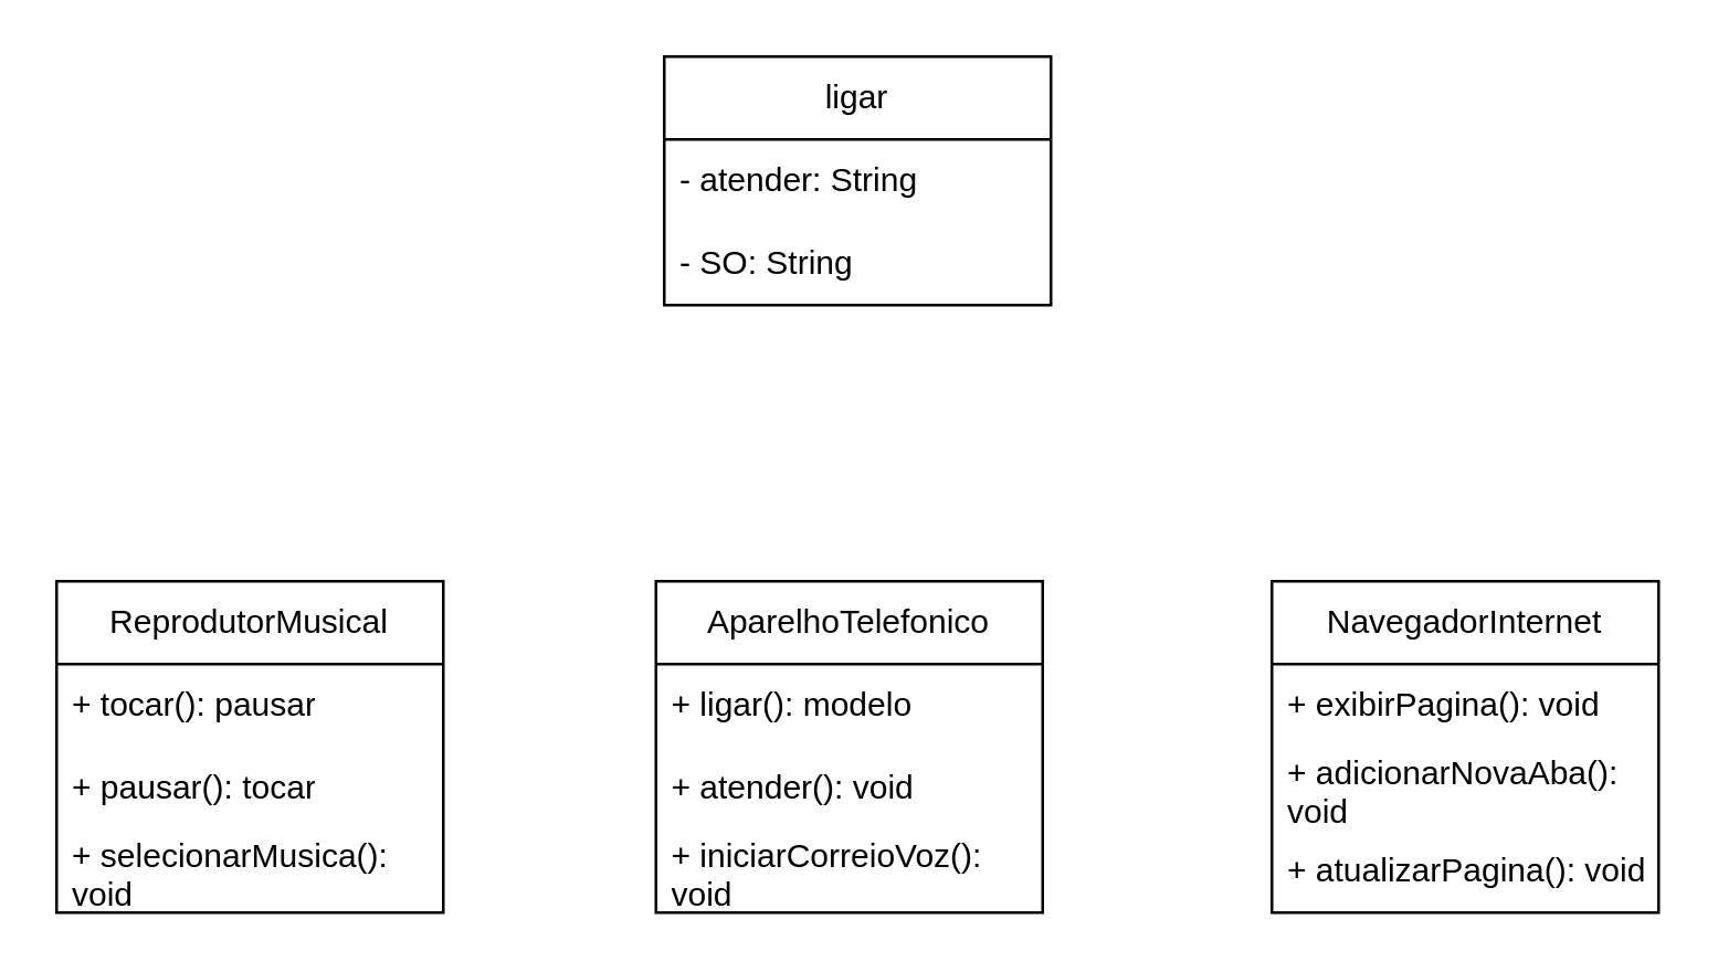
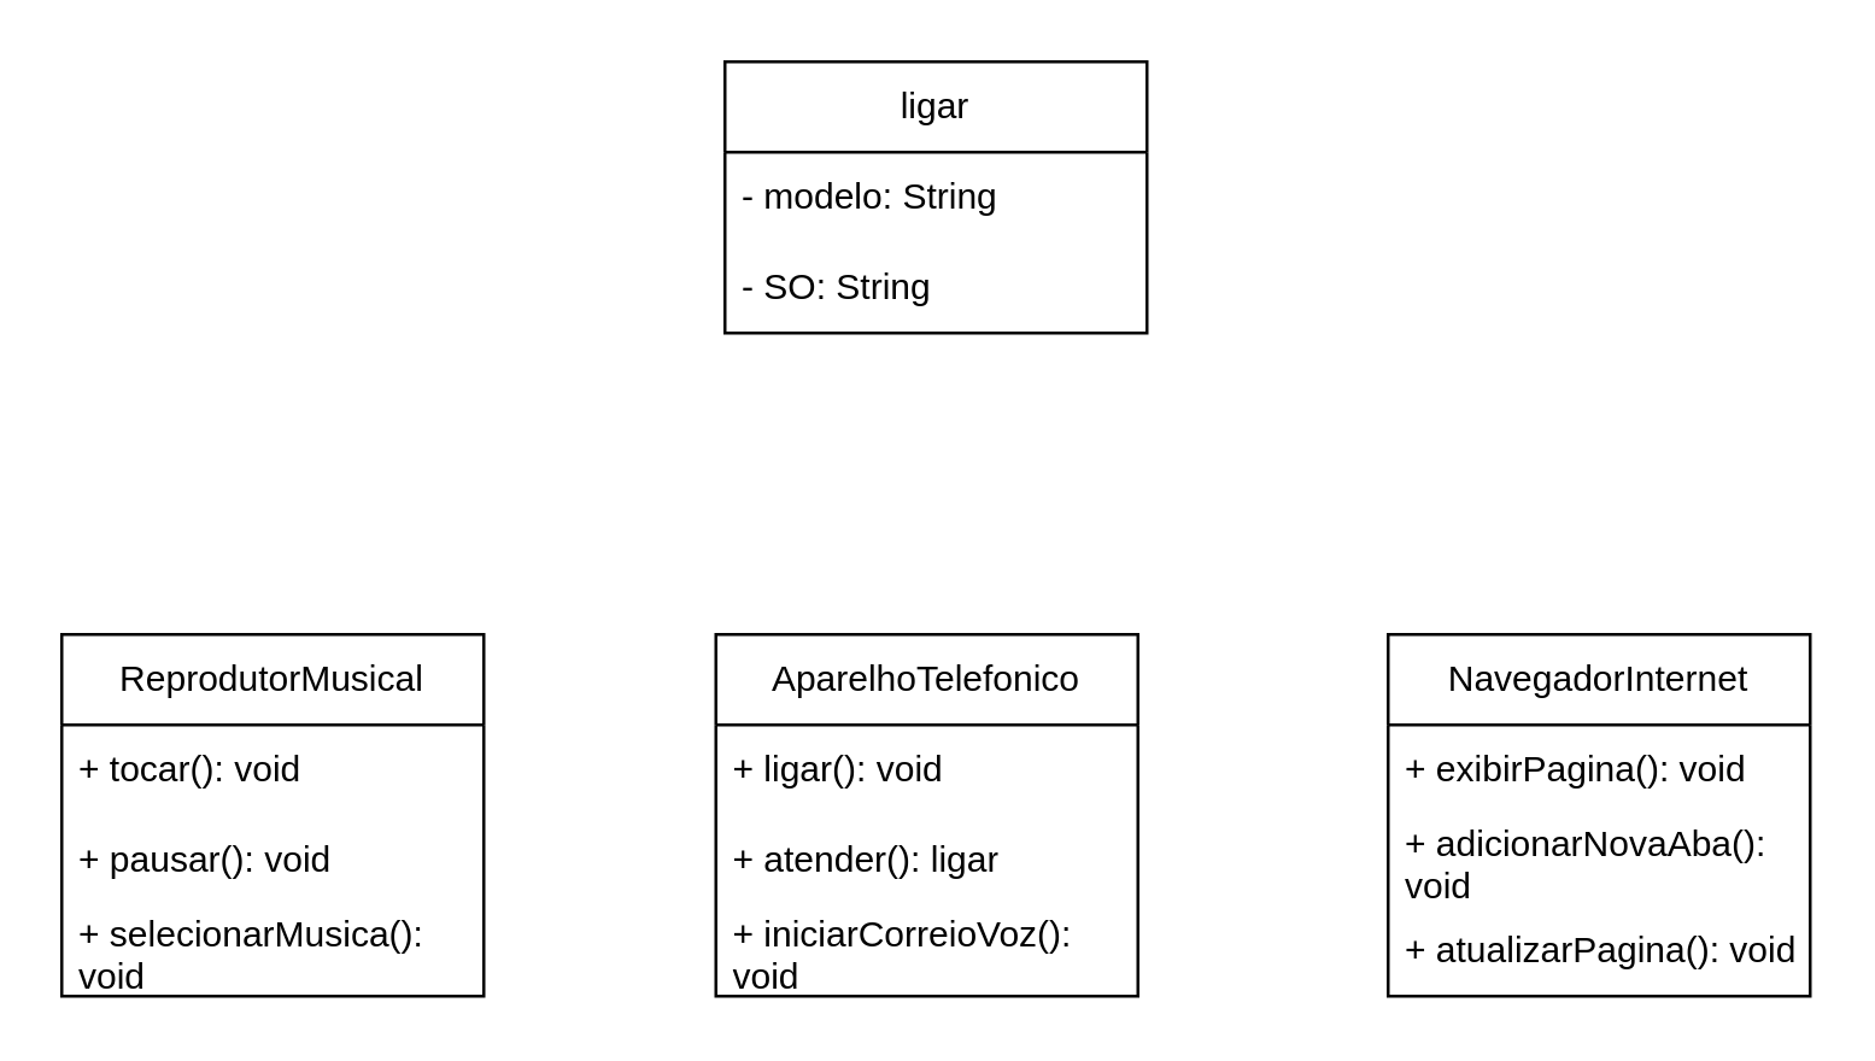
- <mxCell id="3" value="- atender: String " style="text;strokeColor=none;fillColor=none;align=left;verticalAlign=middle;spacingLeft=4;spacingRight=4;overflow=hidden;points=[[0,0.5],[1,0.5]];portConstraint=eastwest;rotatable=0;whiteSpace=wrap;html=1;" vertex="1" parent="2"><mxGeometry y="30" width="140" height="30" as="geometry" /></mxCell>
+ <mxCell id="3" value="- modelo: String " style="text;strokeColor=none;fillColor=none;align=left;verticalAlign=middle;spacingLeft=4;spacingRight=4;overflow=hidden;points=[[0,0.5],[1,0.5]];portConstraint=eastwest;rotatable=0;whiteSpace=wrap;html=1;" vertex="1" parent="2"><mxGeometry y="30" width="140" height="30" as="geometry" /></mxCell>
- <mxCell id="6" value="+ tocar(): pausar" style="text;strokeColor=none;fillColor=none;align=left;verticalAlign=middle;spacingLeft=4;spacingRight=4;overflow=hidden;points=[[0,0.5],[1,0.5]];portConstraint=eastwest;rotatable=0;whiteSpace=wrap;html=1;" vertex="1" parent="5"><mxGeometry y="30" width="140" height="30" as="geometry" /></mxCell>
+ <mxCell id="6" value="+ tocar(): void" style="text;strokeColor=none;fillColor=none;align=left;verticalAlign=middle;spacingLeft=4;spacingRight=4;overflow=hidden;points=[[0,0.5],[1,0.5]];portConstraint=eastwest;rotatable=0;whiteSpace=wrap;html=1;" vertex="1" parent="5"><mxGeometry y="30" width="140" height="30" as="geometry" /></mxCell>
- <mxCell id="10" value="+ ligar(): modelo" style="text;strokeColor=none;fillColor=none;align=left;verticalAlign=middle;spacingLeft=4;spacingRight=4;overflow=hidden;points=[[0,0.5],[1,0.5]];portConstraint=eastwest;rotatable=0;whiteSpace=wrap;html=1;" vertex="1" parent="9"><mxGeometry y="30" width="140" height="30" as="geometry" /></mxCell>
+ <mxCell id="10" value="+ ligar(): void" style="text;strokeColor=none;fillColor=none;align=left;verticalAlign=middle;spacingLeft=4;spacingRight=4;overflow=hidden;points=[[0,0.5],[1,0.5]];portConstraint=eastwest;rotatable=0;whiteSpace=wrap;html=1;" vertex="1" parent="9"><mxGeometry y="30" width="140" height="30" as="geometry" /></mxCell>
- <mxCell id="7" value="+ pausar(): tocar" style="text;strokeColor=none;fillColor=none;align=left;verticalAlign=middle;spacingLeft=4;spacingRight=4;overflow=hidden;points=[[0,0.5],[1,0.5]];portConstraint=eastwest;rotatable=0;whiteSpace=wrap;html=1;" vertex="1" parent="5"><mxGeometry y="60" width="140" height="30" as="geometry" /></mxCell>
+ <mxCell id="7" value="+ pausar(): void" style="text;strokeColor=none;fillColor=none;align=left;verticalAlign=middle;spacingLeft=4;spacingRight=4;overflow=hidden;points=[[0,0.5],[1,0.5]];portConstraint=eastwest;rotatable=0;whiteSpace=wrap;html=1;" vertex="1" parent="5"><mxGeometry y="60" width="140" height="30" as="geometry" /></mxCell>
- <mxCell id="11" value="+ atender(): void" style="text;strokeColor=none;fillColor=none;align=left;verticalAlign=middle;spacingLeft=4;spacingRight=4;overflow=hidden;points=[[0,0.5],[1,0.5]];portConstraint=eastwest;rotatable=0;whiteSpace=wrap;html=1;" vertex="1" parent="9"><mxGeometry y="60" width="140" height="30" as="geometry" /></mxCell>
+ <mxCell id="11" value="+ atender(): ligar" style="text;strokeColor=none;fillColor=none;align=left;verticalAlign=middle;spacingLeft=4;spacingRight=4;overflow=hidden;points=[[0,0.5],[1,0.5]];portConstraint=eastwest;rotatable=0;whiteSpace=wrap;html=1;" vertex="1" parent="9"><mxGeometry y="60" width="140" height="30" as="geometry" /></mxCell>
